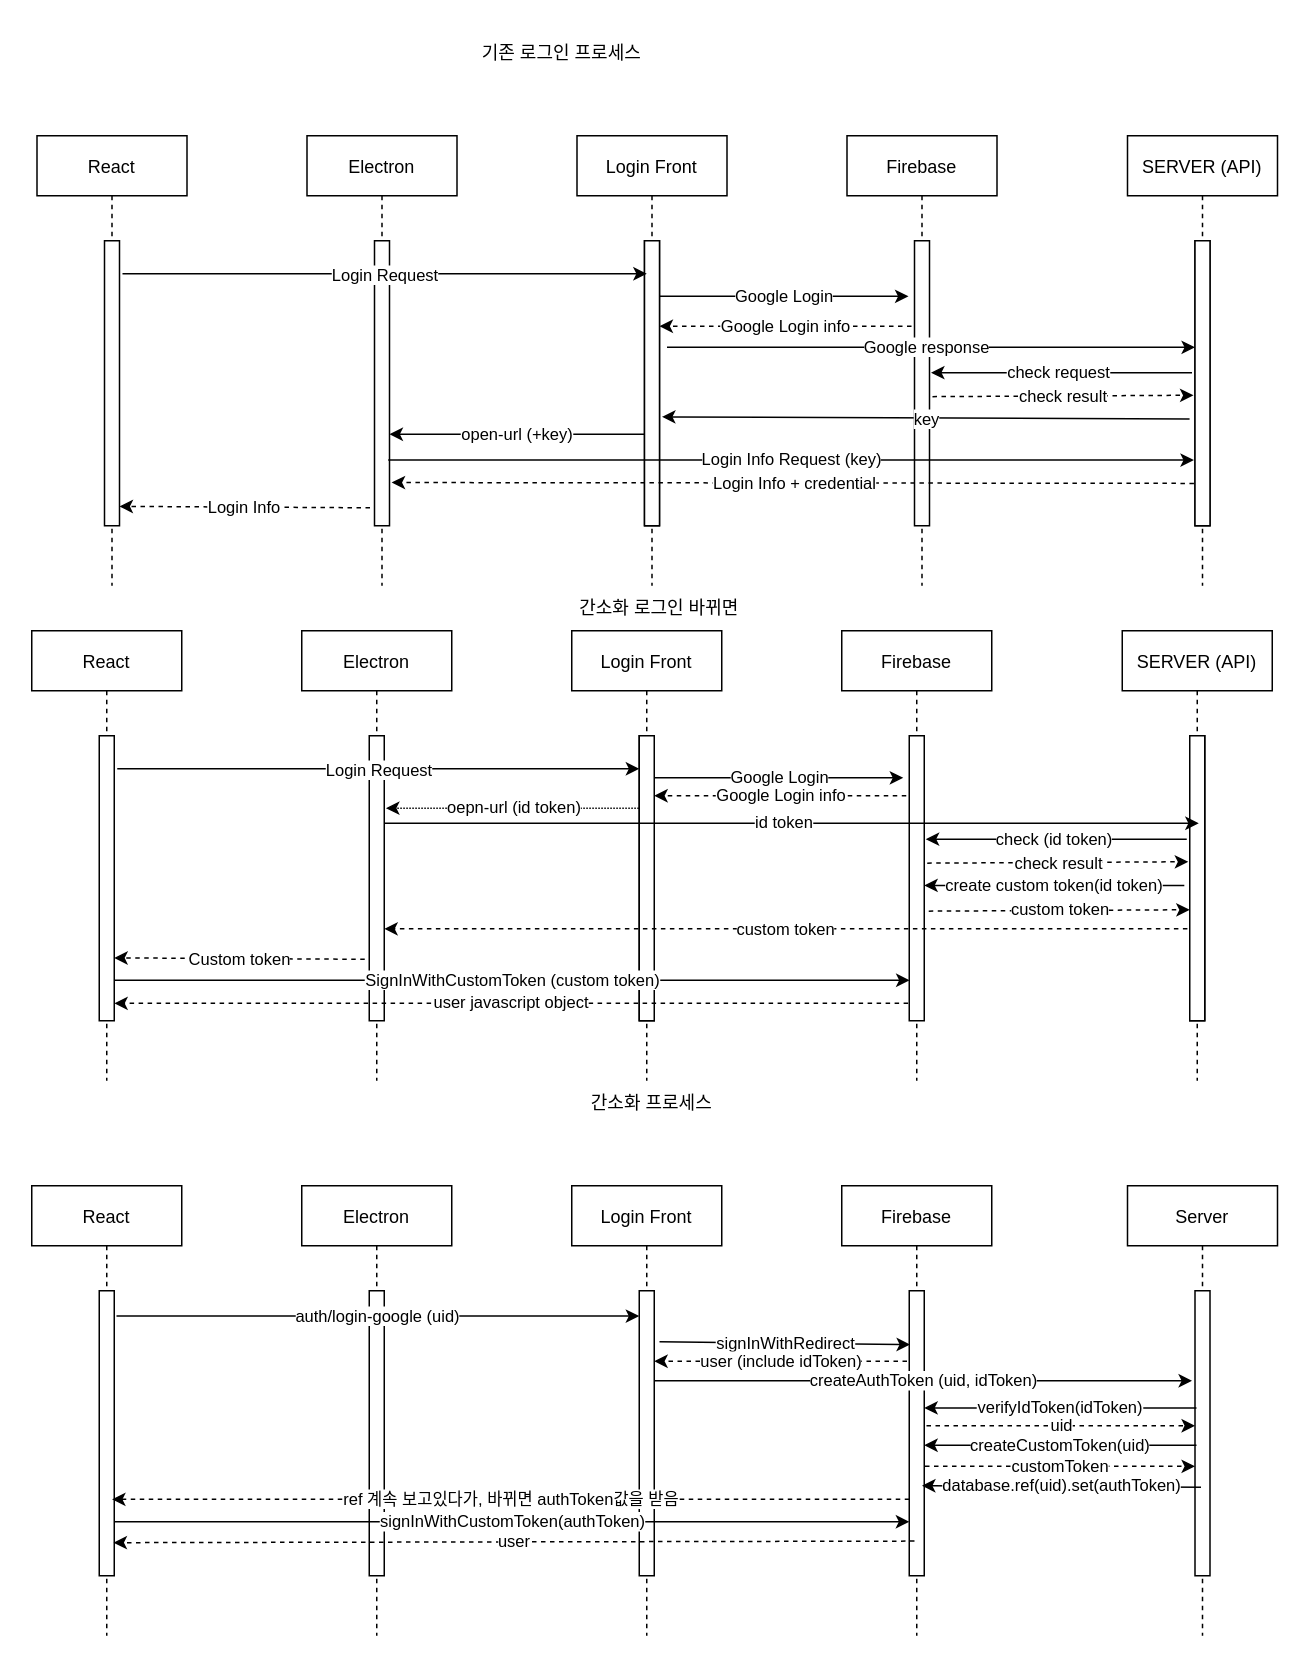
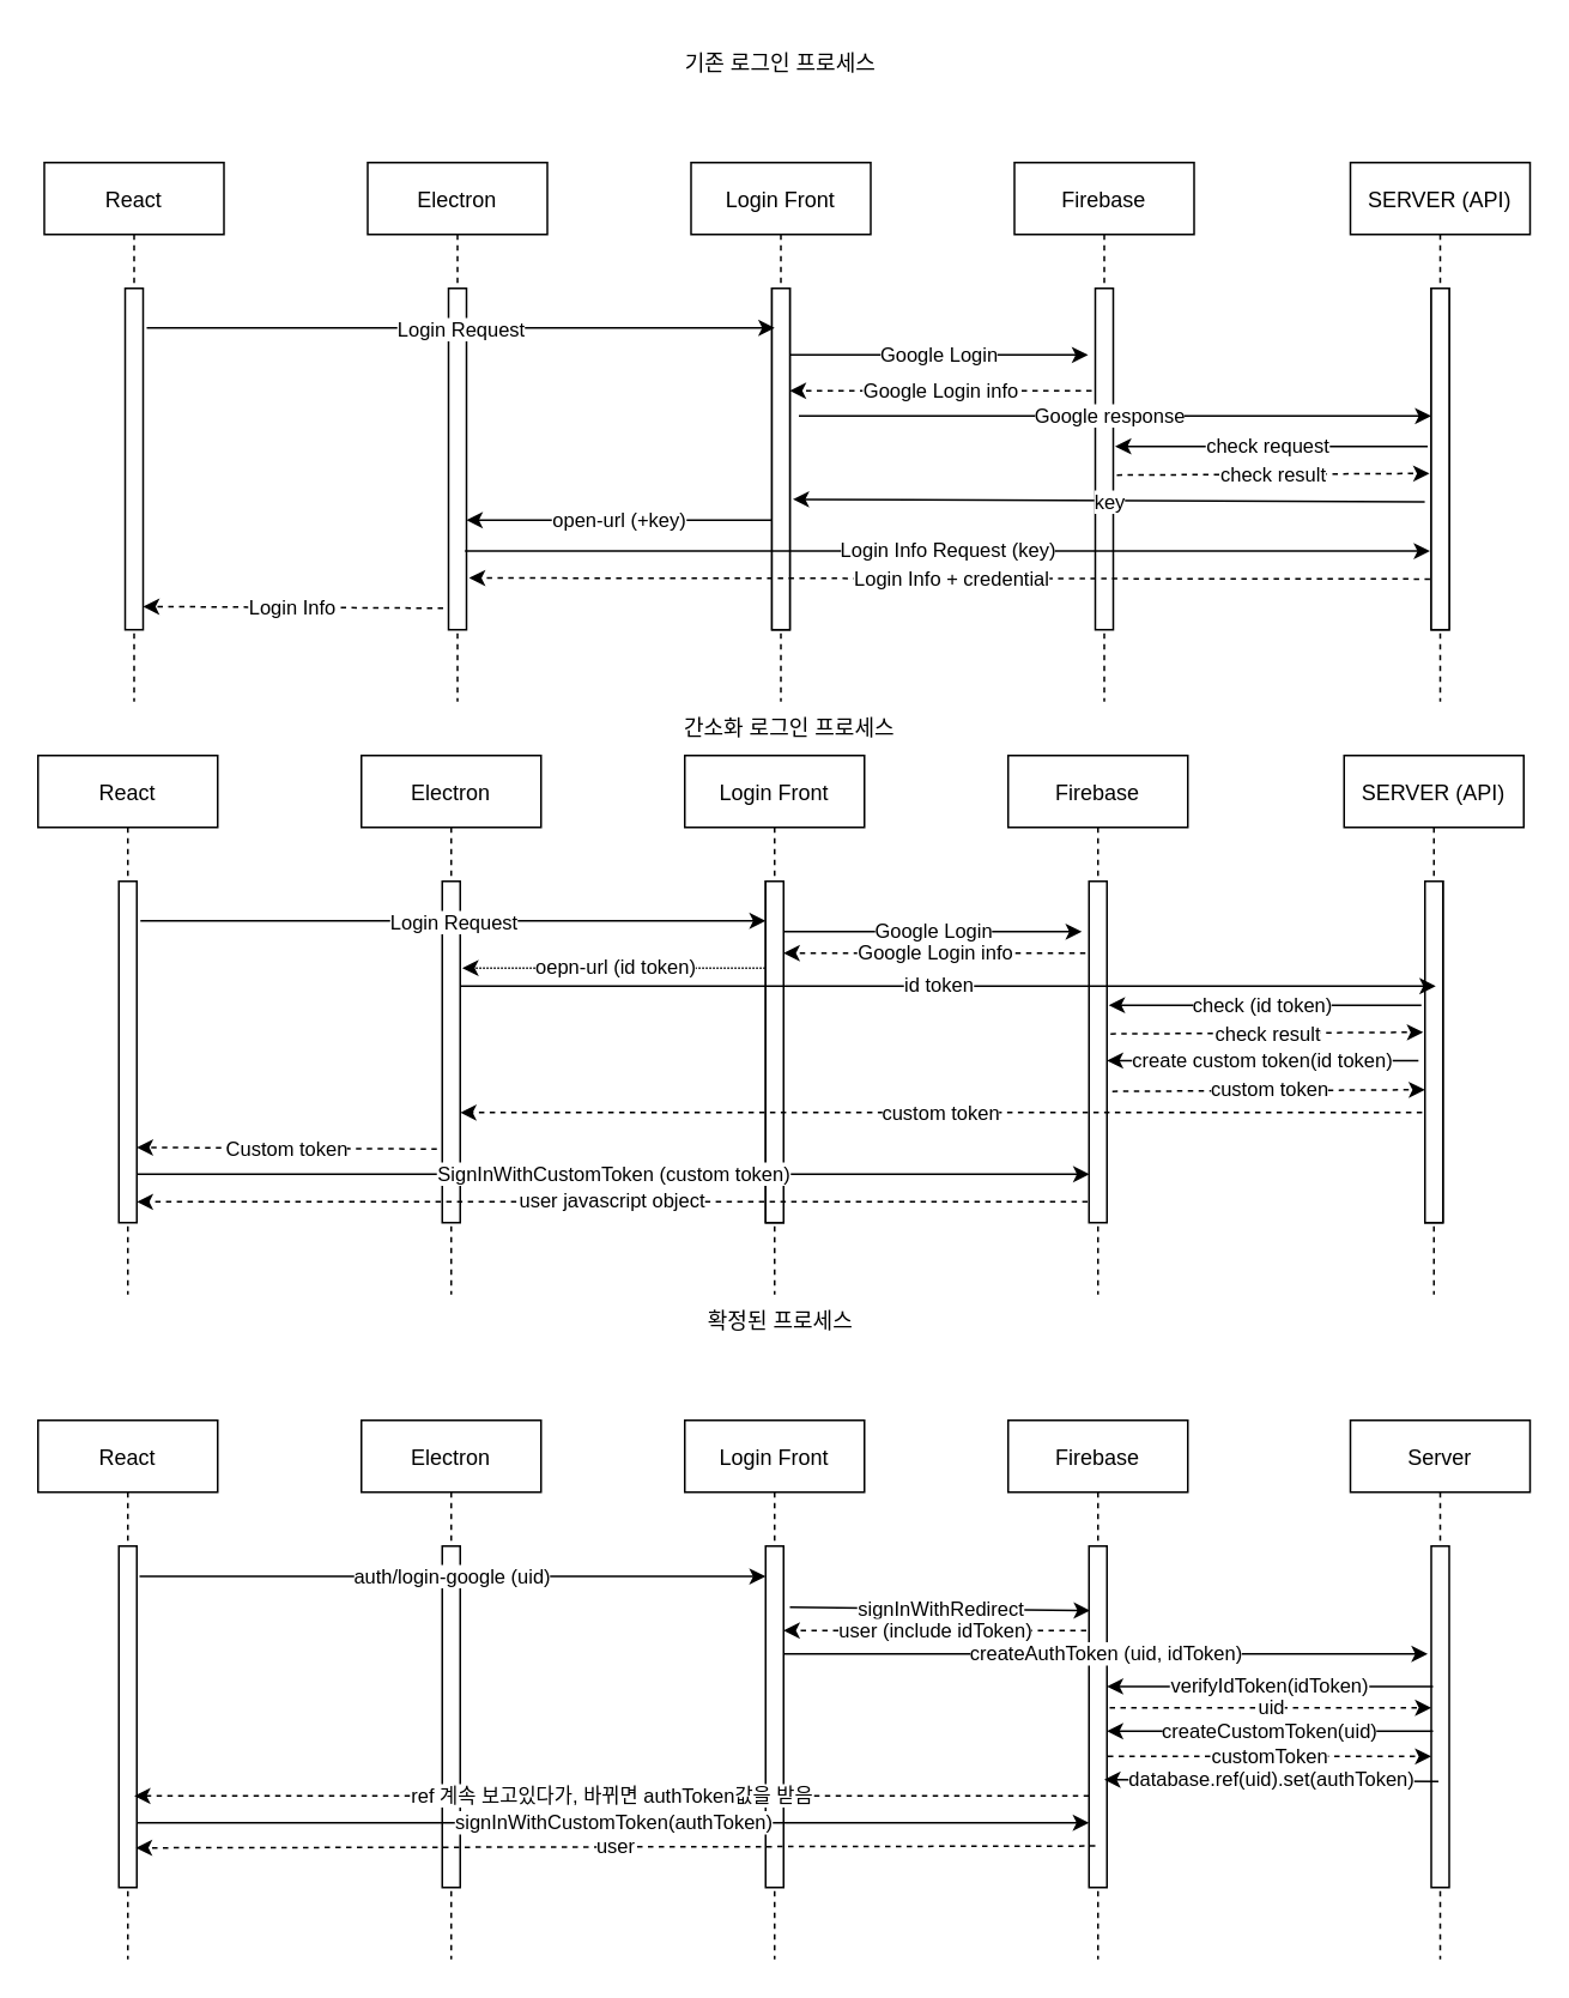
- <mxCell id="29" value="기존 로그인 프로세스" style="text;html=1;strokeColor=none;fillColor=none;align=center;verticalAlign=middle;whiteSpace=wrap;rounded=0;" parent="1" vertex="1"><mxGeometry x="314" y="20" width="120" height="30" as="geometry" /></mxCell>
+ <mxCell id="29" value="기존 로그인 프로세스" style="text;html=1;strokeColor=none;fillColor=none;align=center;verticalAlign=middle;whiteSpace=wrap;rounded=0;" parent="1" vertex="1"><mxGeometry x="374" y="20" width="120" height="30" as="geometry" /></mxCell>
- <mxCell id="54" value="간소화 로그인 바뀌면" style="text;html=1;strokeColor=none;fillColor=none;align=center;verticalAlign=middle;whiteSpace=wrap;rounded=0;" parent="1" vertex="1"><mxGeometry x="378.5" y="390" width="120" height="30" as="geometry" /></mxCell>
+ <mxCell id="54" value="간소화 로그인 프로세스" style="text;html=1;strokeColor=none;fillColor=none;align=center;verticalAlign=middle;whiteSpace=wrap;rounded=0;" parent="1" vertex="1"><mxGeometry x="378.5" y="390" width="120" height="30" as="geometry" /></mxCell>
- <mxCell id="60" value="간소화 프로세스" style="text;html=1;strokeColor=none;fillColor=none;align=center;verticalAlign=middle;whiteSpace=wrap;rounded=0;" vertex="1" parent="1"><mxGeometry x="374" y="720" width="120" height="30" as="geometry" /></mxCell>
+ <mxCell id="60" value="확정된 프로세스" style="text;html=1;strokeColor=none;fillColor=none;align=center;verticalAlign=middle;whiteSpace=wrap;rounded=0;" vertex="1" parent="1"><mxGeometry x="374" y="720" width="120" height="30" as="geometry" /></mxCell>
